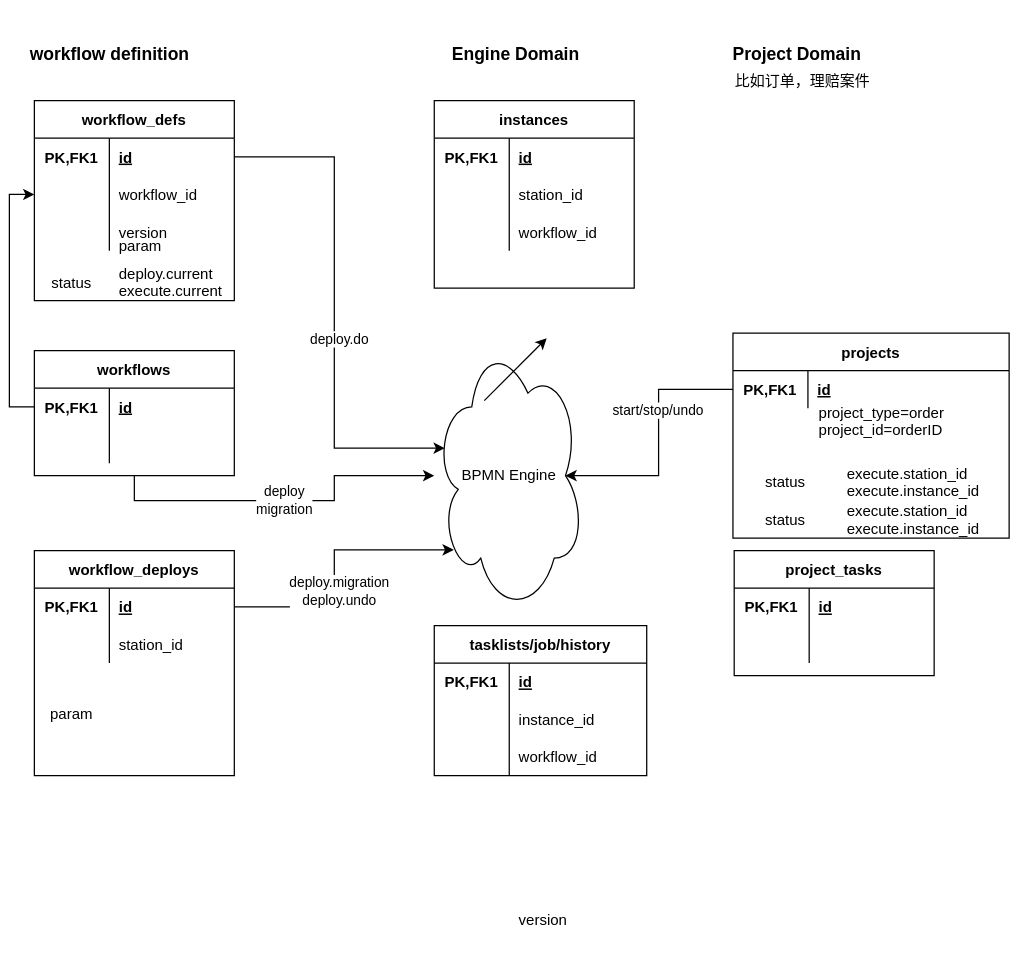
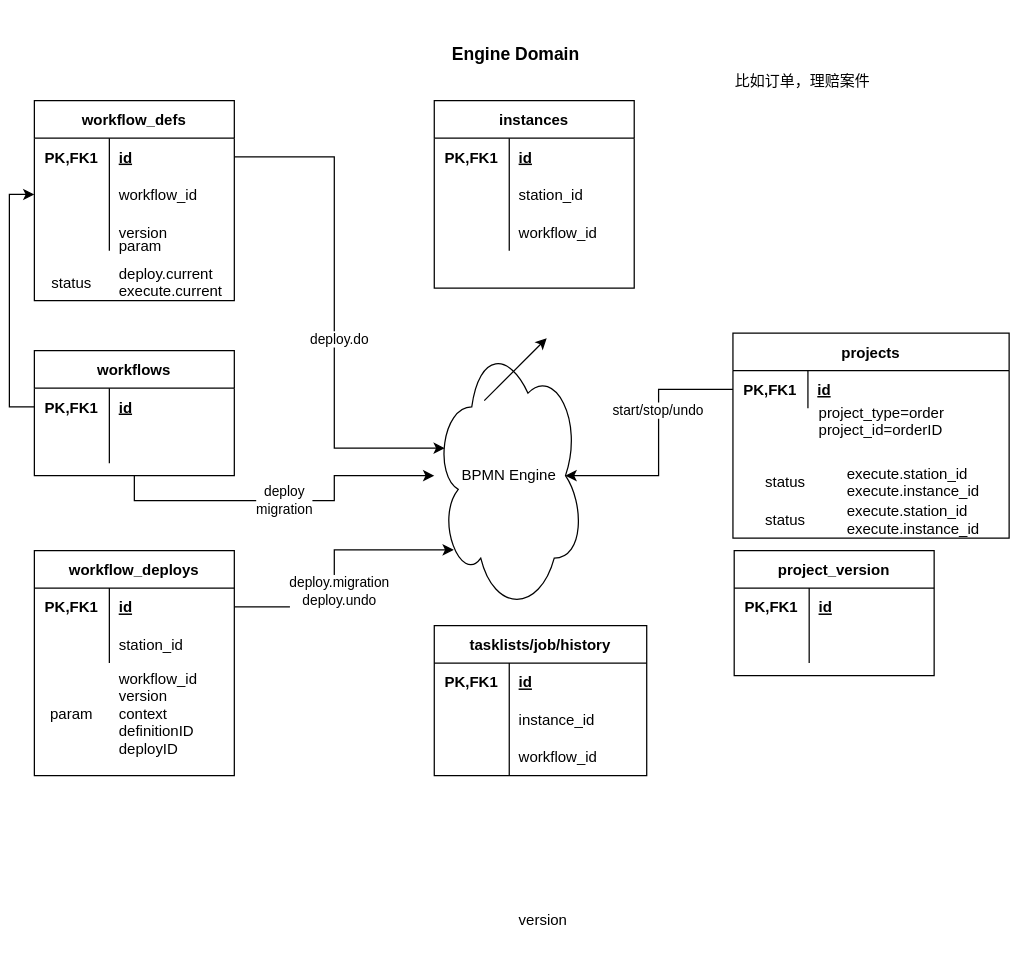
- <mxCell id="2" value="&lt;font style=&quot;font-size: 14px&quot;&gt;workflow definition&lt;/font&gt;" style="text;strokeColor=none;fillColor=none;html=1;fontSize=24;fontStyle=1;verticalAlign=middle;align=center;" vertex="1" parent="1"><mxGeometry x="20" y="20" width="120" height="40" as="geometry" /></mxCell>
- <mxCell id="48" value="&lt;font style=&quot;font-size: 14px&quot;&gt;Project Domain&lt;/font&gt;" style="text;strokeColor=none;fillColor=none;html=1;fontSize=24;fontStyle=1;verticalAlign=middle;align=center;" vertex="1" parent="1"><mxGeometry x="570" y="20" width="120" height="40" as="geometry" /></mxCell>
- <mxCell id="49" value="project_tasks" style="shape=table;startSize=30;container=1;collapsible=1;childLayout=tableLayout;fixedRows=1;rowLines=0;fontStyle=1;align=center;resizeLast=1;" vertex="1" parent="1"><mxGeometry x="580" y="440" width="160" height="100" as="geometry" /></mxCell>
+ <mxCell id="49" value="project_version" style="shape=table;startSize=30;container=1;collapsible=1;childLayout=tableLayout;fixedRows=1;rowLines=0;fontStyle=1;align=center;resizeLast=1;" vertex="1" parent="1"><mxGeometry x="580" y="440" width="160" height="100" as="geometry" /></mxCell>
+ <mxCell id="66" value="workflow_id&#10;version&#10;context&#10;definitionID&#10;deployID" style="shape=partialRectangle;connectable=0;fillColor=none;top=0;left=0;bottom=0;right=0;align=left;spacingLeft=6;overflow=hidden;" vertex="1" parent="64"><mxGeometry x="60" width="100" height="80" as="geometry" /></mxCell>
